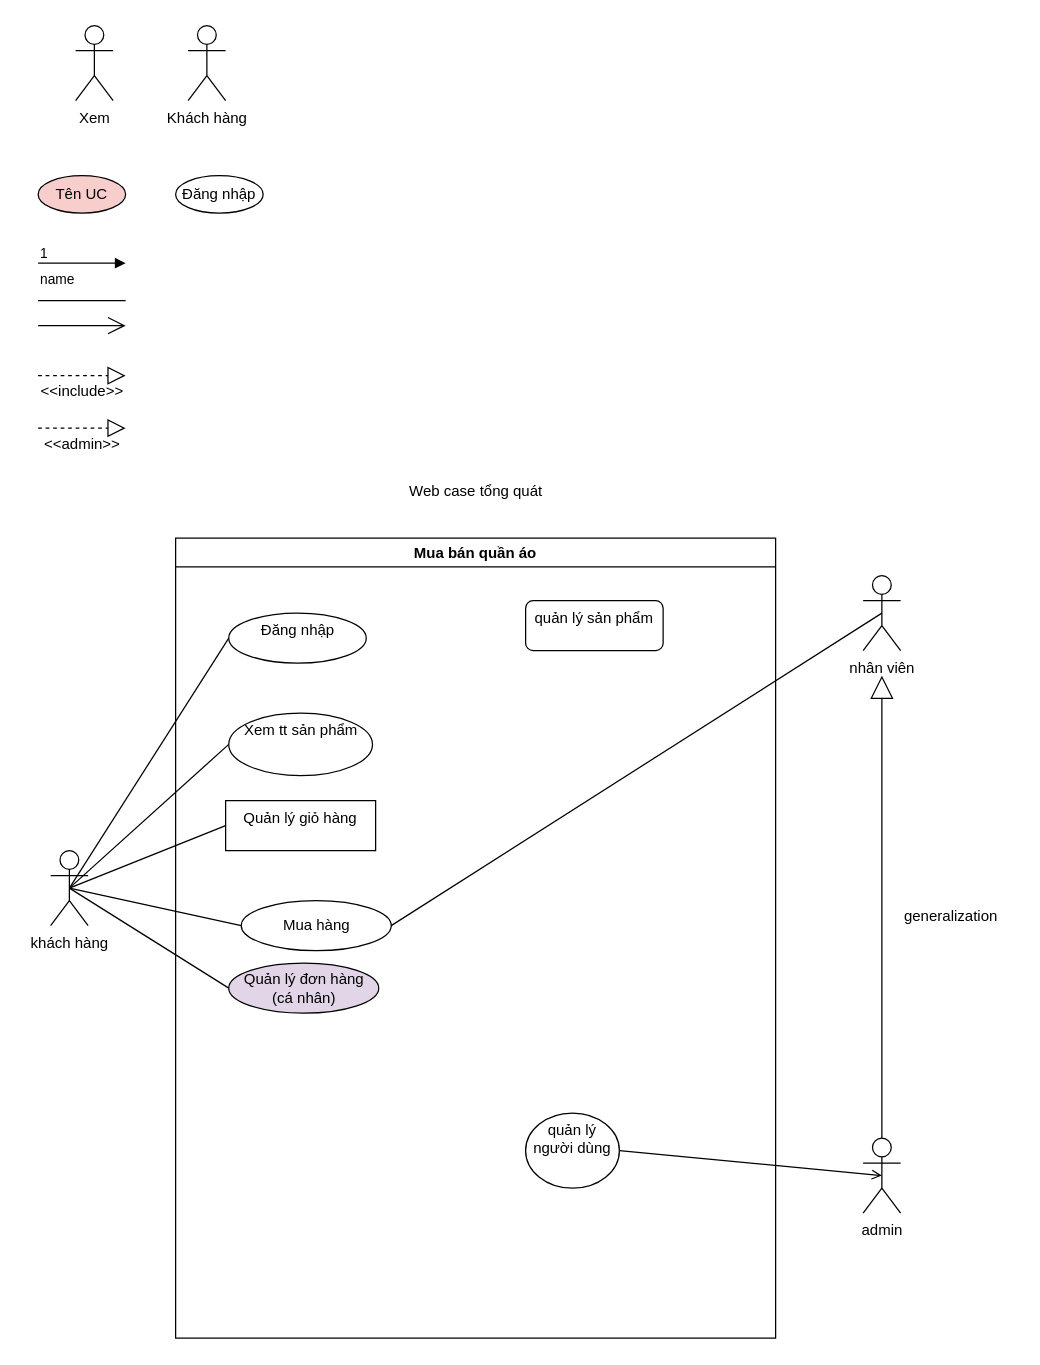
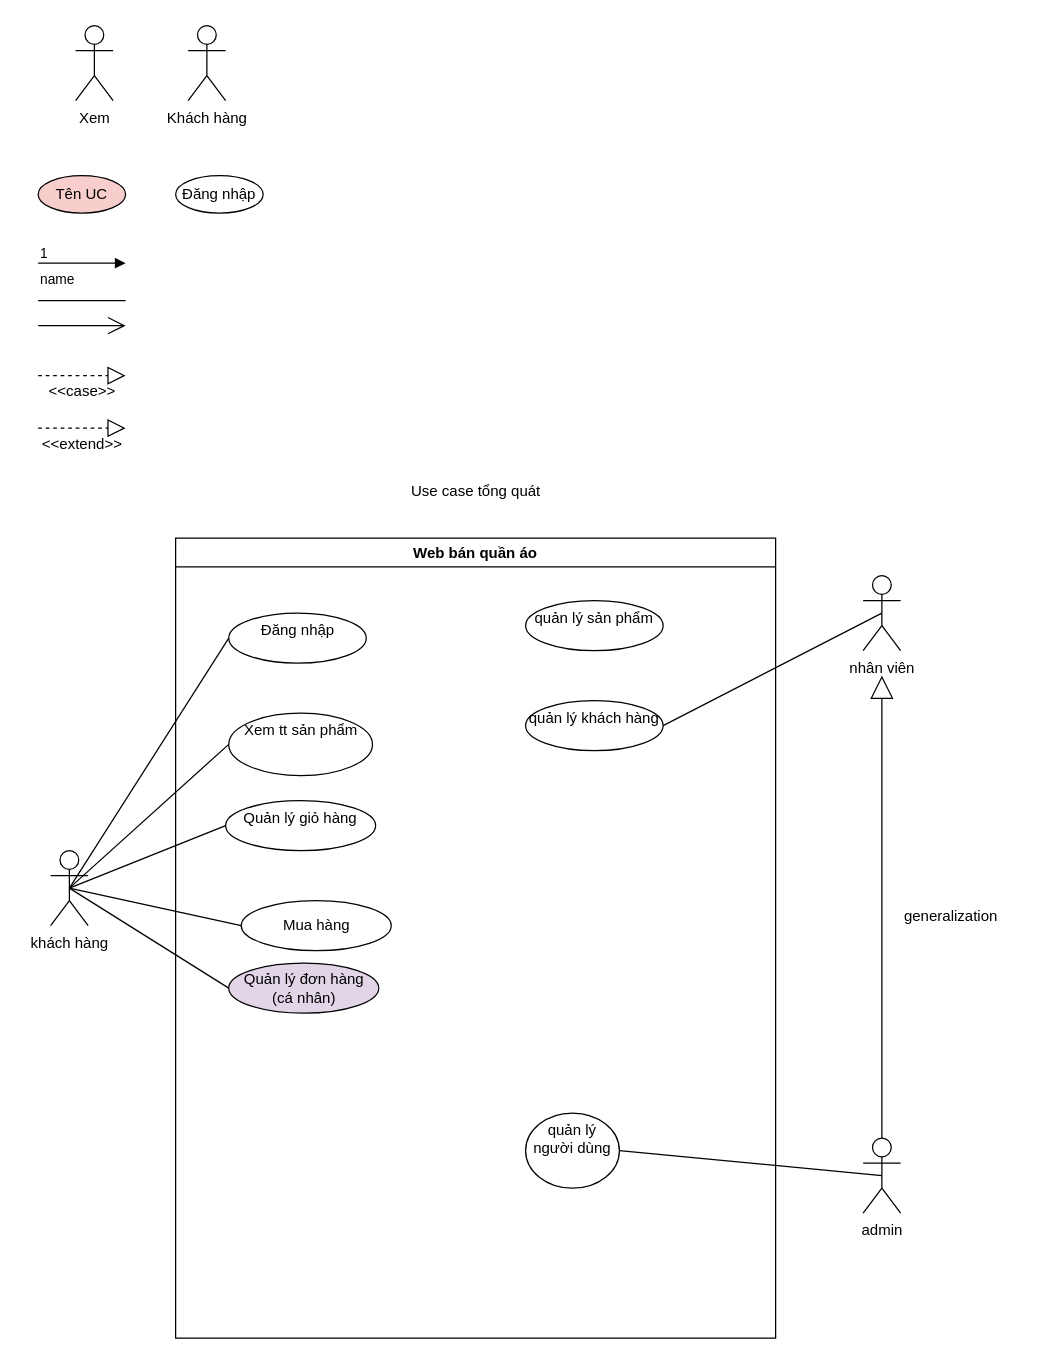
- <mxCell id="8" value="&amp;lt;&amp;lt;include&amp;gt;&amp;gt;" style="text;html=1;align=center;verticalAlign=middle;resizable=0;points=[];autosize=1;strokeColor=none;fillColor=none;" vertex="1" parent="1"><mxGeometry x="20" y="298" width="90" height="30" as="geometry" /></mxCell>
+ <mxCell id="8" value="&amp;lt;&amp;lt;case&amp;gt;&amp;gt;" style="text;html=1;align=center;verticalAlign=middle;resizable=0;points=[];autosize=1;strokeColor=none;fillColor=none;" vertex="1" parent="1"><mxGeometry x="20" y="298" width="90" height="30" as="geometry" /></mxCell>
- <mxCell id="10" value="&amp;lt;&amp;lt;admin&amp;gt;&amp;gt;" style="text;html=1;align=center;verticalAlign=middle;resizable=0;points=[];autosize=1;strokeColor=none;fillColor=none;" vertex="1" parent="1"><mxGeometry x="20" y="340" width="90" height="30" as="geometry" /></mxCell>
+ <mxCell id="10" value="&amp;lt;&amp;lt;extend&amp;gt;&amp;gt;" style="text;html=1;align=center;verticalAlign=middle;resizable=0;points=[];autosize=1;strokeColor=none;fillColor=none;" vertex="1" parent="1"><mxGeometry x="20" y="340" width="90" height="30" as="geometry" /></mxCell>
- <mxCell id="26" value="Web case tổng quát" style="text;html=1;align=center;verticalAlign=middle;resizable=0;points=[];autosize=1;strokeColor=none;fillColor=none;" vertex="1" parent="1"><mxGeometry x="315" y="378" width="130" height="30" as="geometry" /></mxCell>
+ <mxCell id="26" value="Use case tổng quát" style="text;html=1;align=center;verticalAlign=middle;resizable=0;points=[];autosize=1;strokeColor=none;fillColor=none;" vertex="1" parent="1"><mxGeometry x="315" y="378" width="130" height="30" as="geometry" /></mxCell>
- <mxCell id="14" value="Mua bán quần áo" style="swimlane;" vertex="1" parent="1"><mxGeometry x="140" y="430" width="480" height="640" as="geometry" /></mxCell>
+ <mxCell id="14" value="Web bán quần áo" style="swimlane;" vertex="1" parent="1"><mxGeometry x="140" y="430" width="480" height="640" as="geometry" /></mxCell>
- <mxCell id="20" value="quản lý sản phẩm" style="whiteSpace=wrap;html=1;verticalAlign=top;rounded=1;" vertex="1" parent="14"><mxGeometry x="280" y="50" width="110" height="40" as="geometry" /></mxCell>
+ <mxCell id="20" value="quản lý sản phẩm" style="ellipse;whiteSpace=wrap;html=1;verticalAlign=top;" vertex="1" parent="14"><mxGeometry x="280" y="50" width="110" height="40" as="geometry" /></mxCell>
+ <mxCell id="32" value="" style="endArrow=none;html=1;rounded=0;entryX=0.5;entryY=0.5;entryDx=0;entryDy=0;entryPerimeter=0;exitX=1;exitY=0.5;exitDx=0;exitDy=0;" edge="1" parent="1" source="21" target="23"><mxGeometry width="50" height="50" relative="1" as="geometry"><mxPoint x="540" y="510" as="sourcePoint" /><mxPoint x="715" y="500" as="targetPoint" /></mxGeometry></mxCell>
+ <mxCell id="21" value="quản lý khách hàng" style="ellipse;whiteSpace=wrap;html=1;verticalAlign=top;" vertex="1" parent="14"><mxGeometry x="280" y="130" width="110" height="40" as="geometry" /></mxCell>
- <mxCell id="35" value="" style="endArrow=none;html=1;rounded=0;entryX=0.5;entryY=0.5;entryDx=0;entryDy=0;entryPerimeter=0;exitX=1;exitY=0.5;exitDx=0;exitDy=0;" edge="1" parent="1" source="18" target="23"><mxGeometry width="50" height="50" relative="1" as="geometry"><mxPoint x="540" y="590" as="sourcePoint" /><mxPoint x="715" y="500" as="targetPoint" /></mxGeometry></mxCell>
- <mxCell id="17" value="Quản lý giỏ hàng" style="whiteSpace=wrap;html=1;verticalAlign=top;rounded=0;" vertex="1" parent="14"><mxGeometry x="40" y="210" width="120" height="40" as="geometry" /></mxCell>
+ <mxCell id="17" value="Quản lý giỏ hàng" style="ellipse;whiteSpace=wrap;html=1;verticalAlign=top;" vertex="1" parent="14"><mxGeometry x="40" y="210" width="120" height="40" as="geometry" /></mxCell>
- <mxCell id="33" value="" style="endArrow=open;html=1;rounded=0;entryX=0.5;entryY=0.5;entryDx=0;entryDy=0;entryPerimeter=0;exitX=1;exitY=0.5;exitDx=0;exitDy=0;" edge="1" parent="1" source="22" target="24"><mxGeometry width="50" height="50" relative="1" as="geometry"><mxPoint x="515" y="970" as="sourcePoint" /><mxPoint x="690" y="800" as="targetPoint" /></mxGeometry></mxCell>
+ <mxCell id="33" value="" style="endArrow=none;html=1;rounded=0;entryX=0.5;entryY=0.5;entryDx=0;entryDy=0;entryPerimeter=0;exitX=1;exitY=0.5;exitDx=0;exitDy=0;" edge="1" parent="1" source="22" target="24"><mxGeometry width="50" height="50" relative="1" as="geometry"><mxPoint x="515" y="970" as="sourcePoint" /><mxPoint x="690" y="800" as="targetPoint" /></mxGeometry></mxCell>
